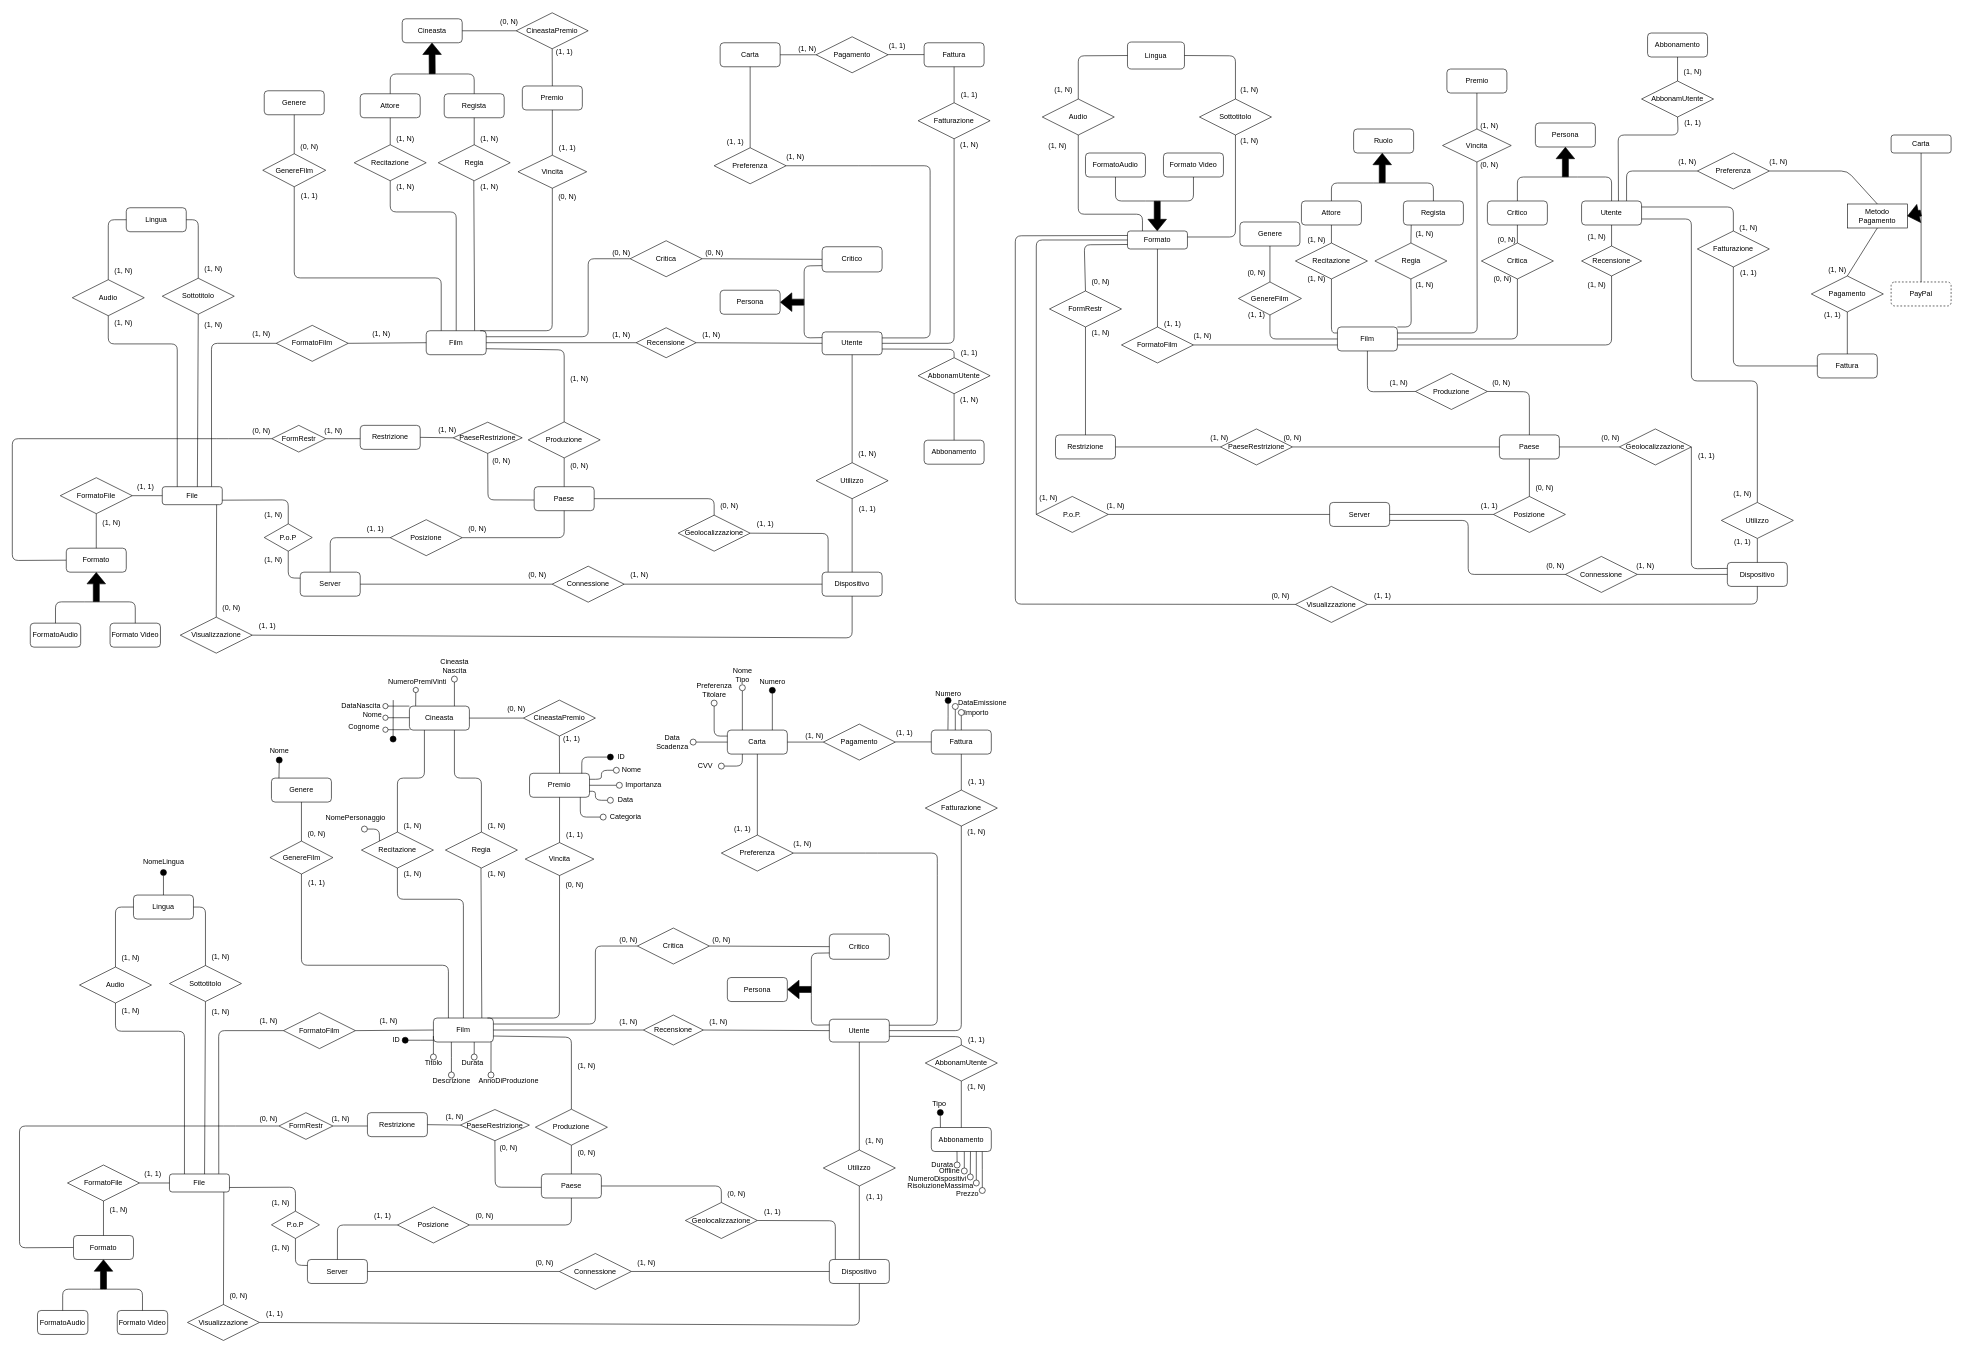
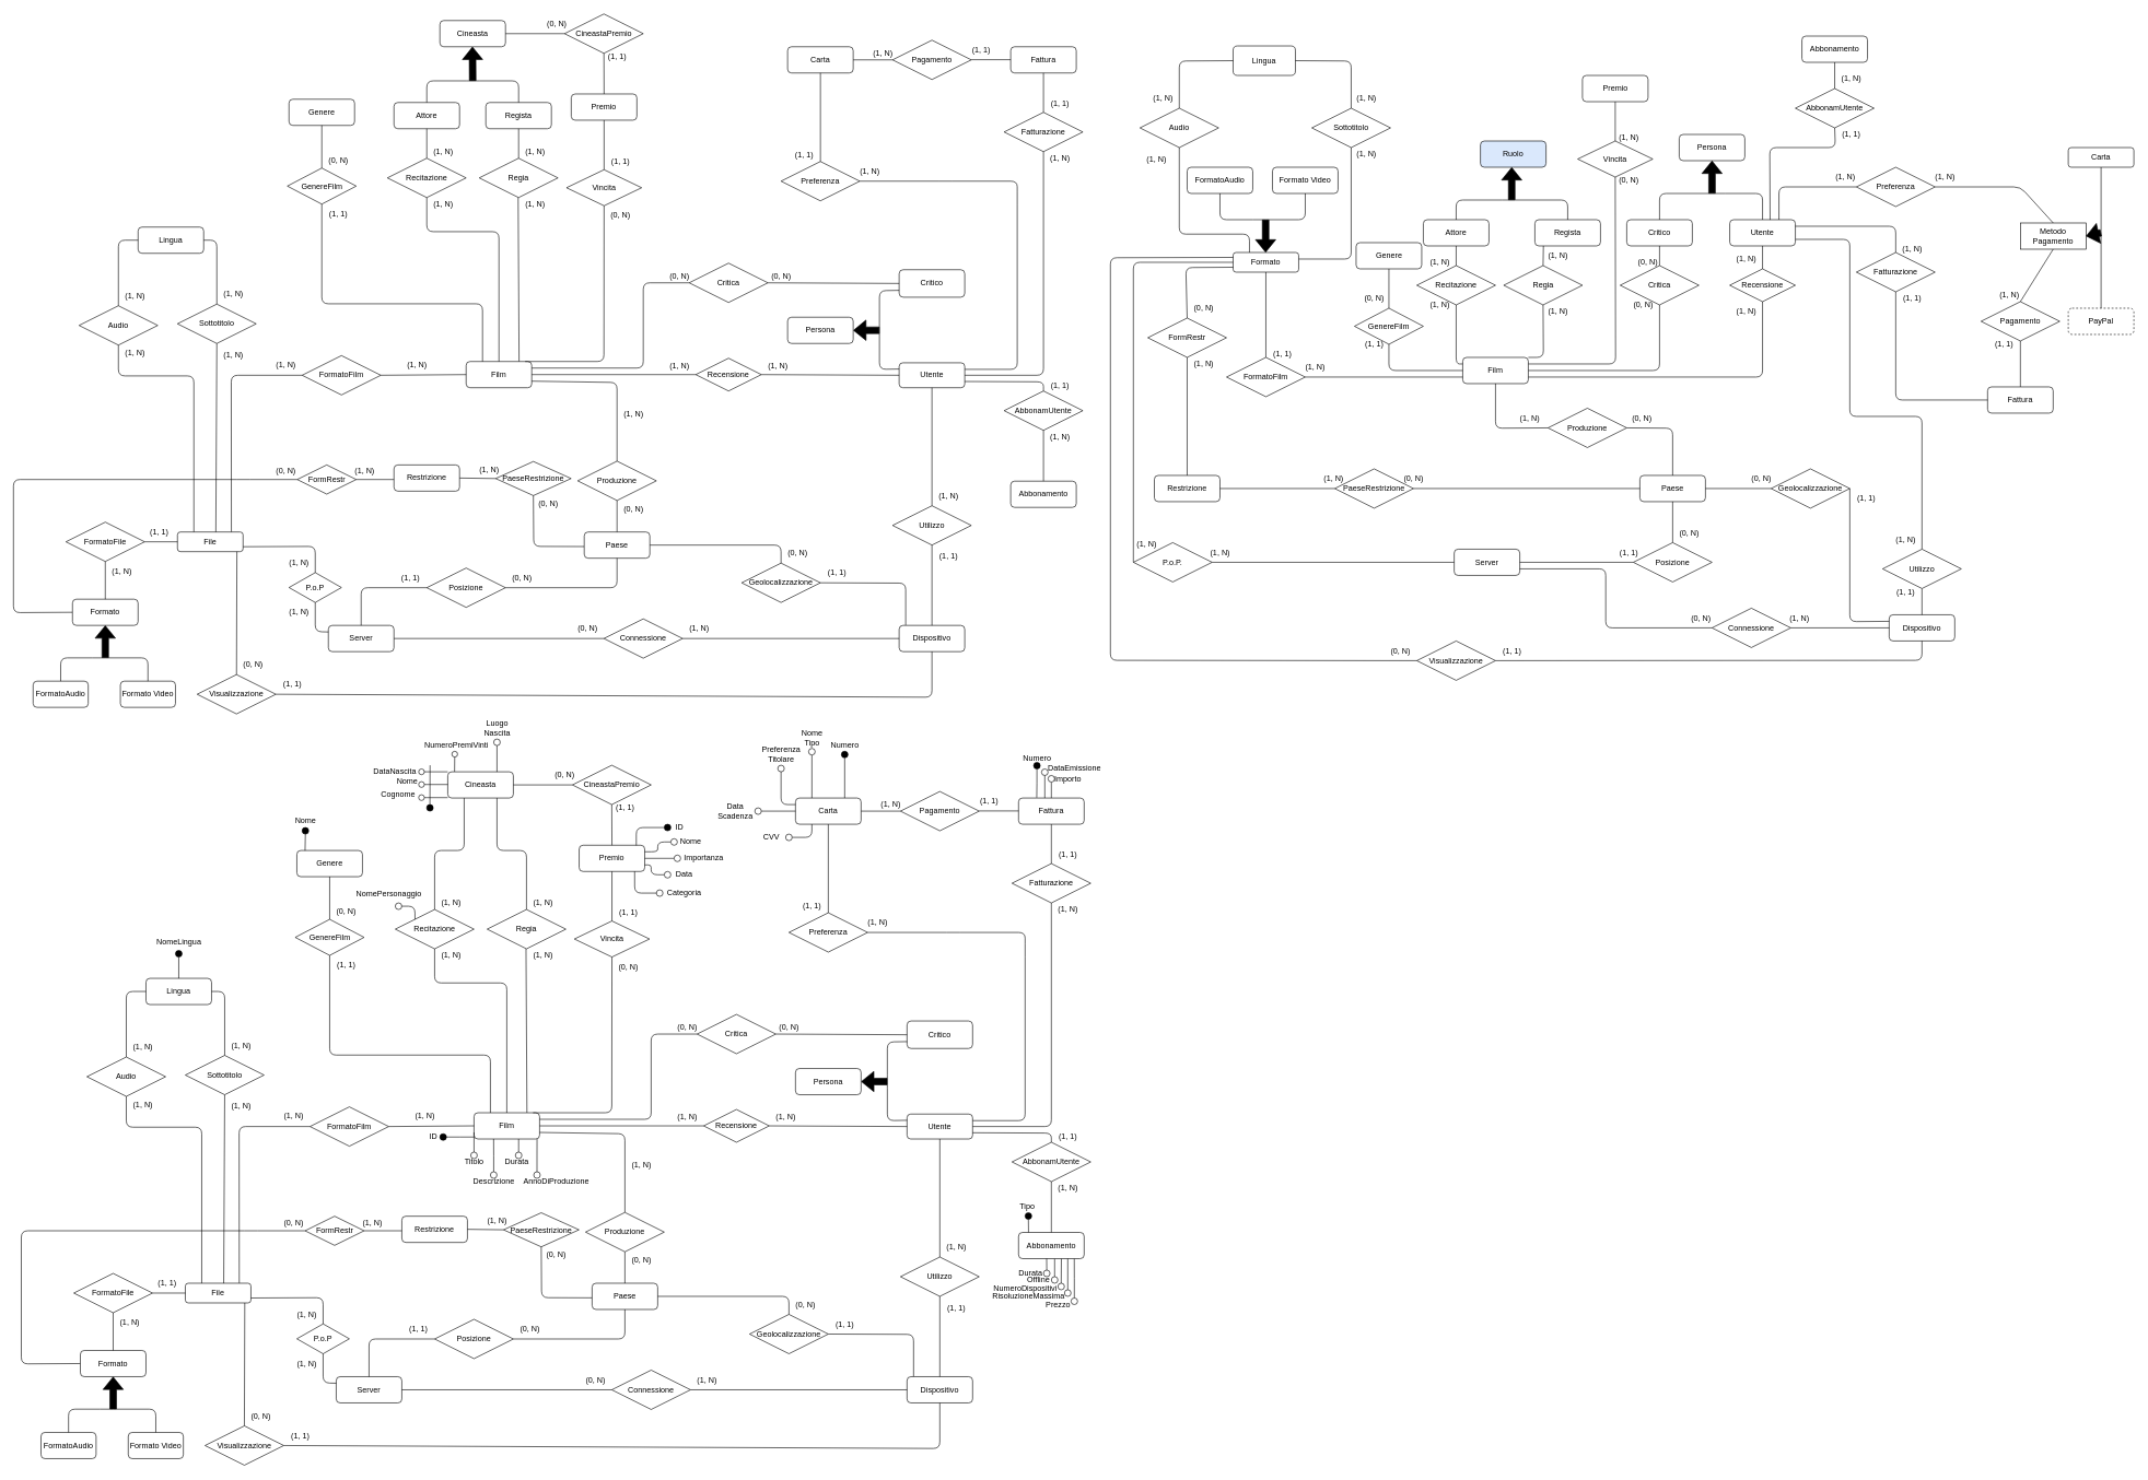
- <mxCell id="4" value="Ruolo" style="whiteSpace=wrap;html=1;align=center;rounded=1;" parent="1" vertex="1"><mxGeometry x="2256" y="214" width="100" height="40" as="geometry" /></mxCell>
+ <mxCell id="4" value="Ruolo" style="whiteSpace=wrap;html=1;align=center;rounded=1;fillColor=#dae8fc;" parent="1" vertex="1"><mxGeometry x="2256" y="214" width="100" height="40" as="geometry" /></mxCell>
- <mxCell id="439" value="Cineasta&lt;br&gt;Nascita" style="text;html=1;align=center;verticalAlign=middle;resizable=0;points=[];autosize=1;strokeColor=none;fillColor=none;" vertex="1" parent="1"><mxGeometry x="727" y="1089.75" width="60" height="40" as="geometry" /></mxCell>
+ <mxCell id="439" value="Luogo&lt;br&gt;Nascita" style="text;html=1;align=center;verticalAlign=middle;resizable=0;points=[];autosize=1;strokeColor=none;fillColor=none;" vertex="1" parent="1"><mxGeometry x="727" y="1089.75" width="60" height="40" as="geometry" /></mxCell>
